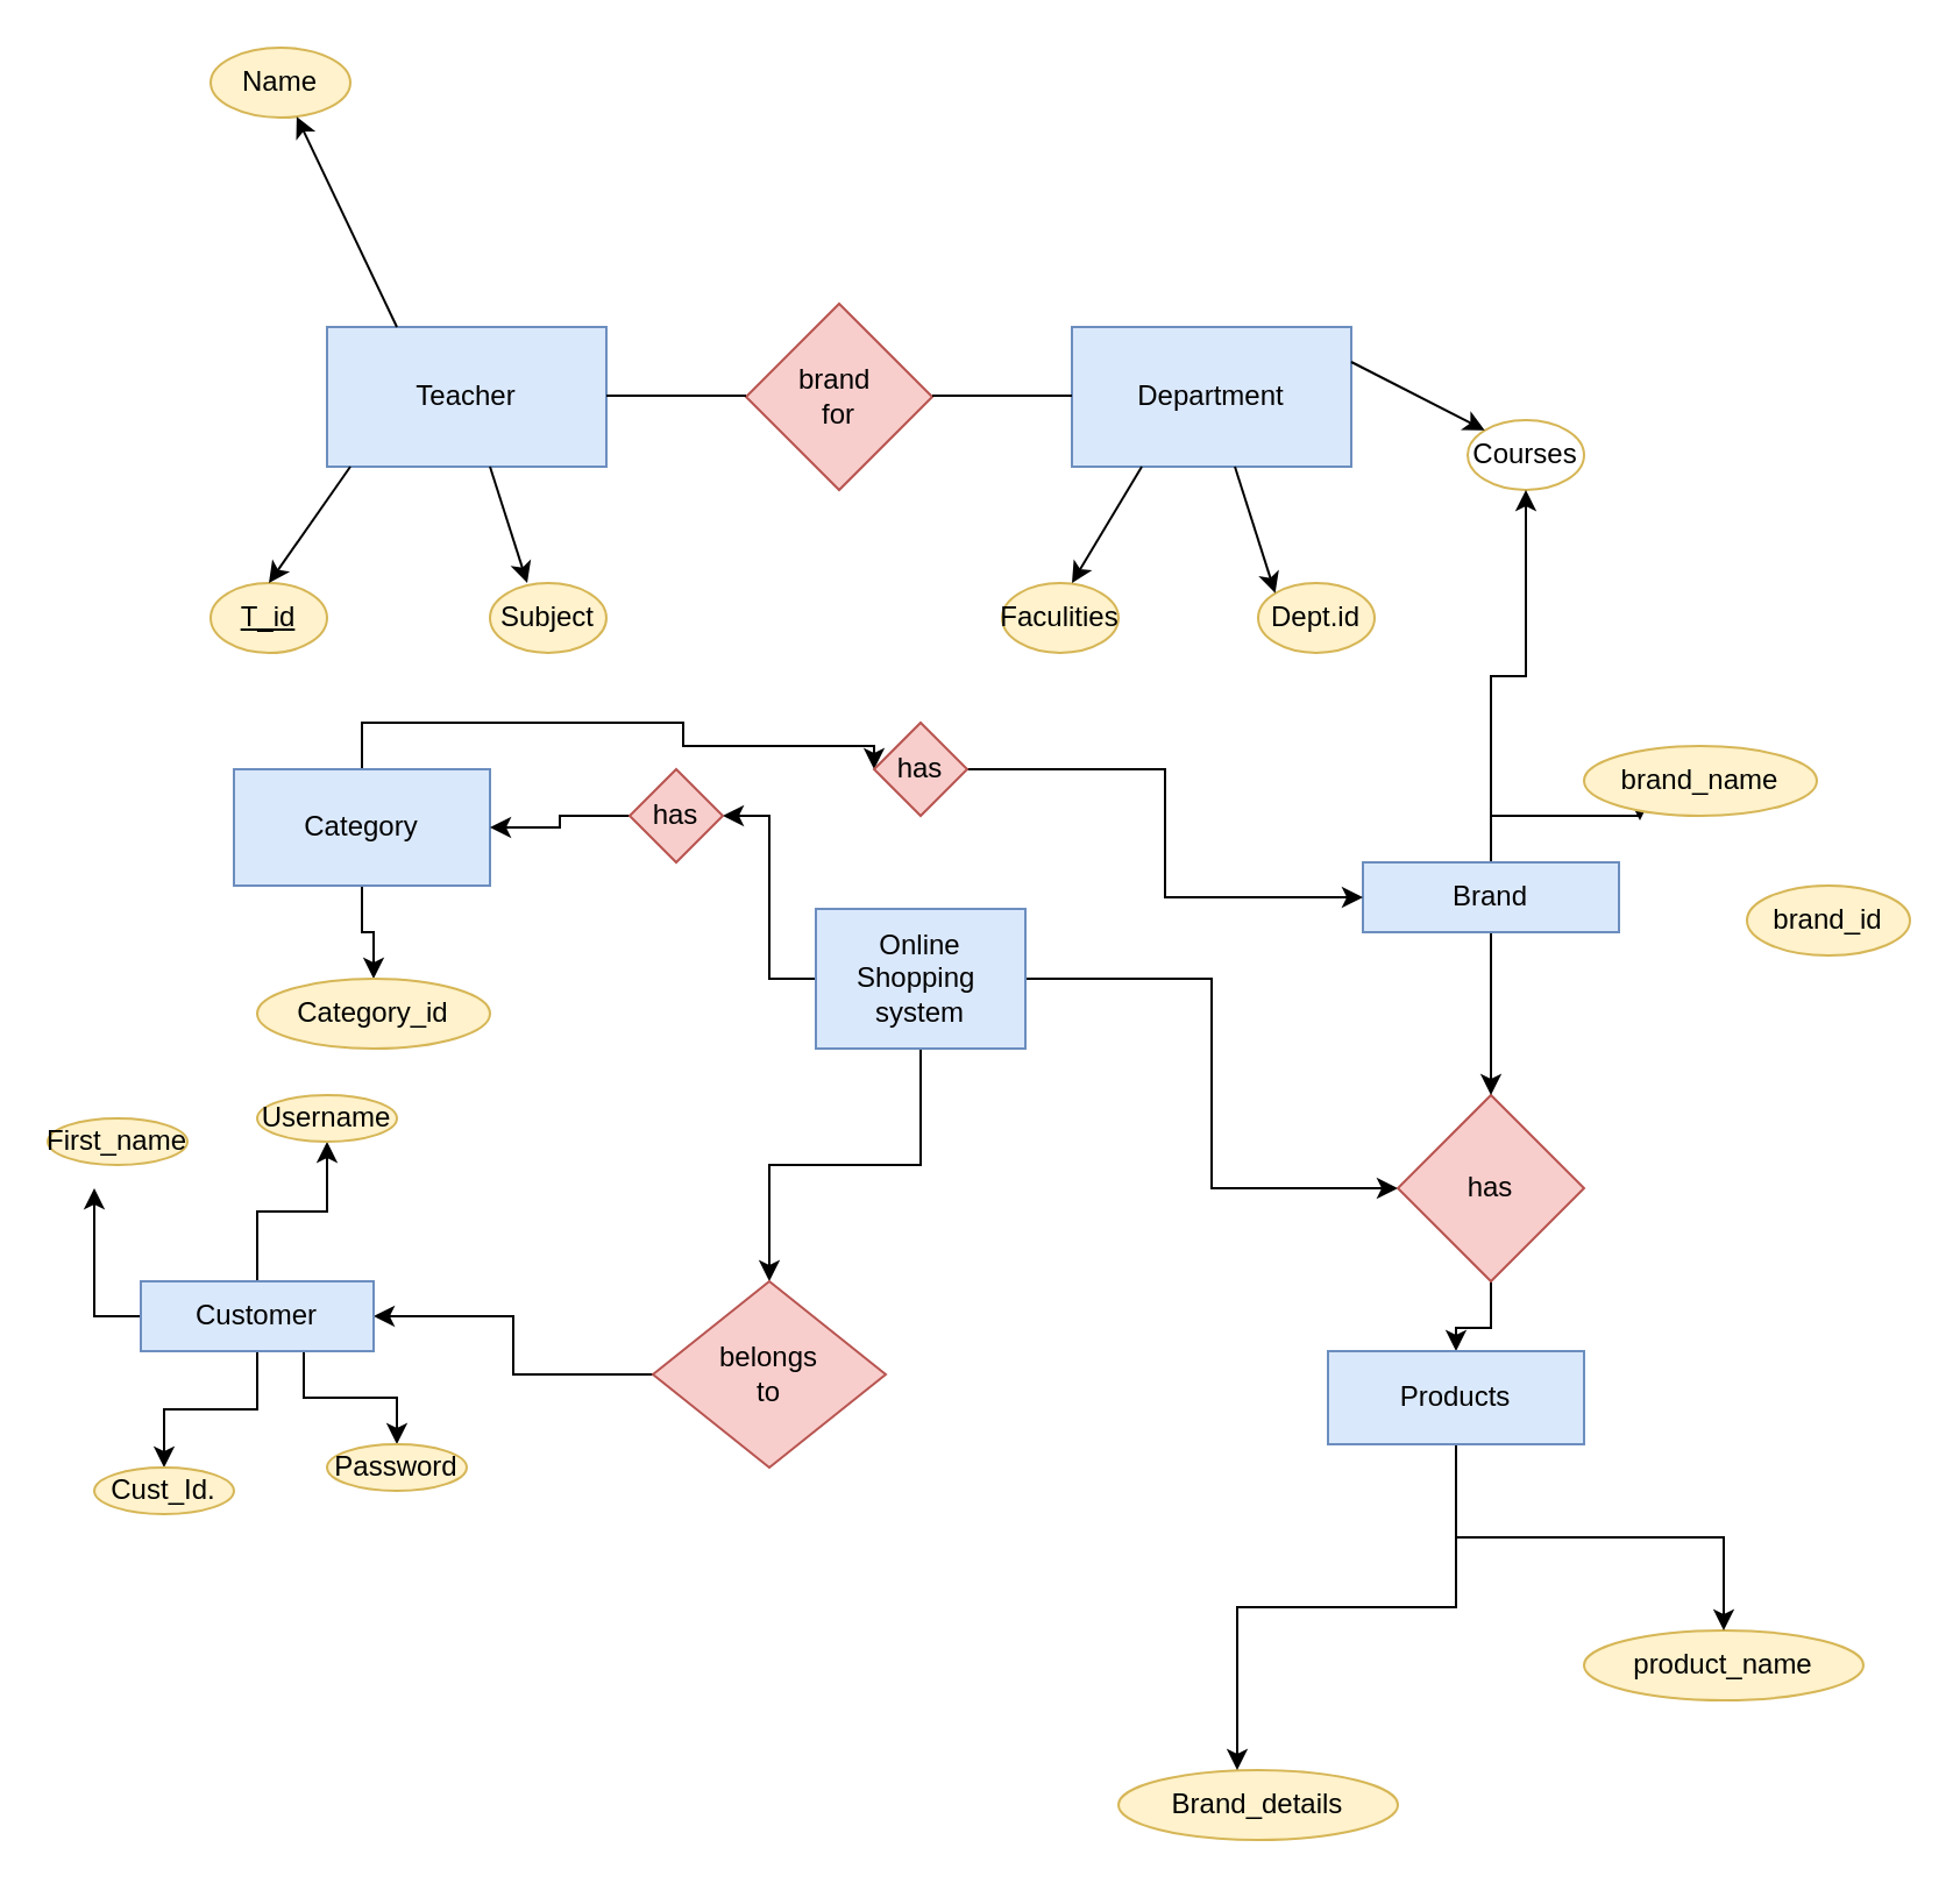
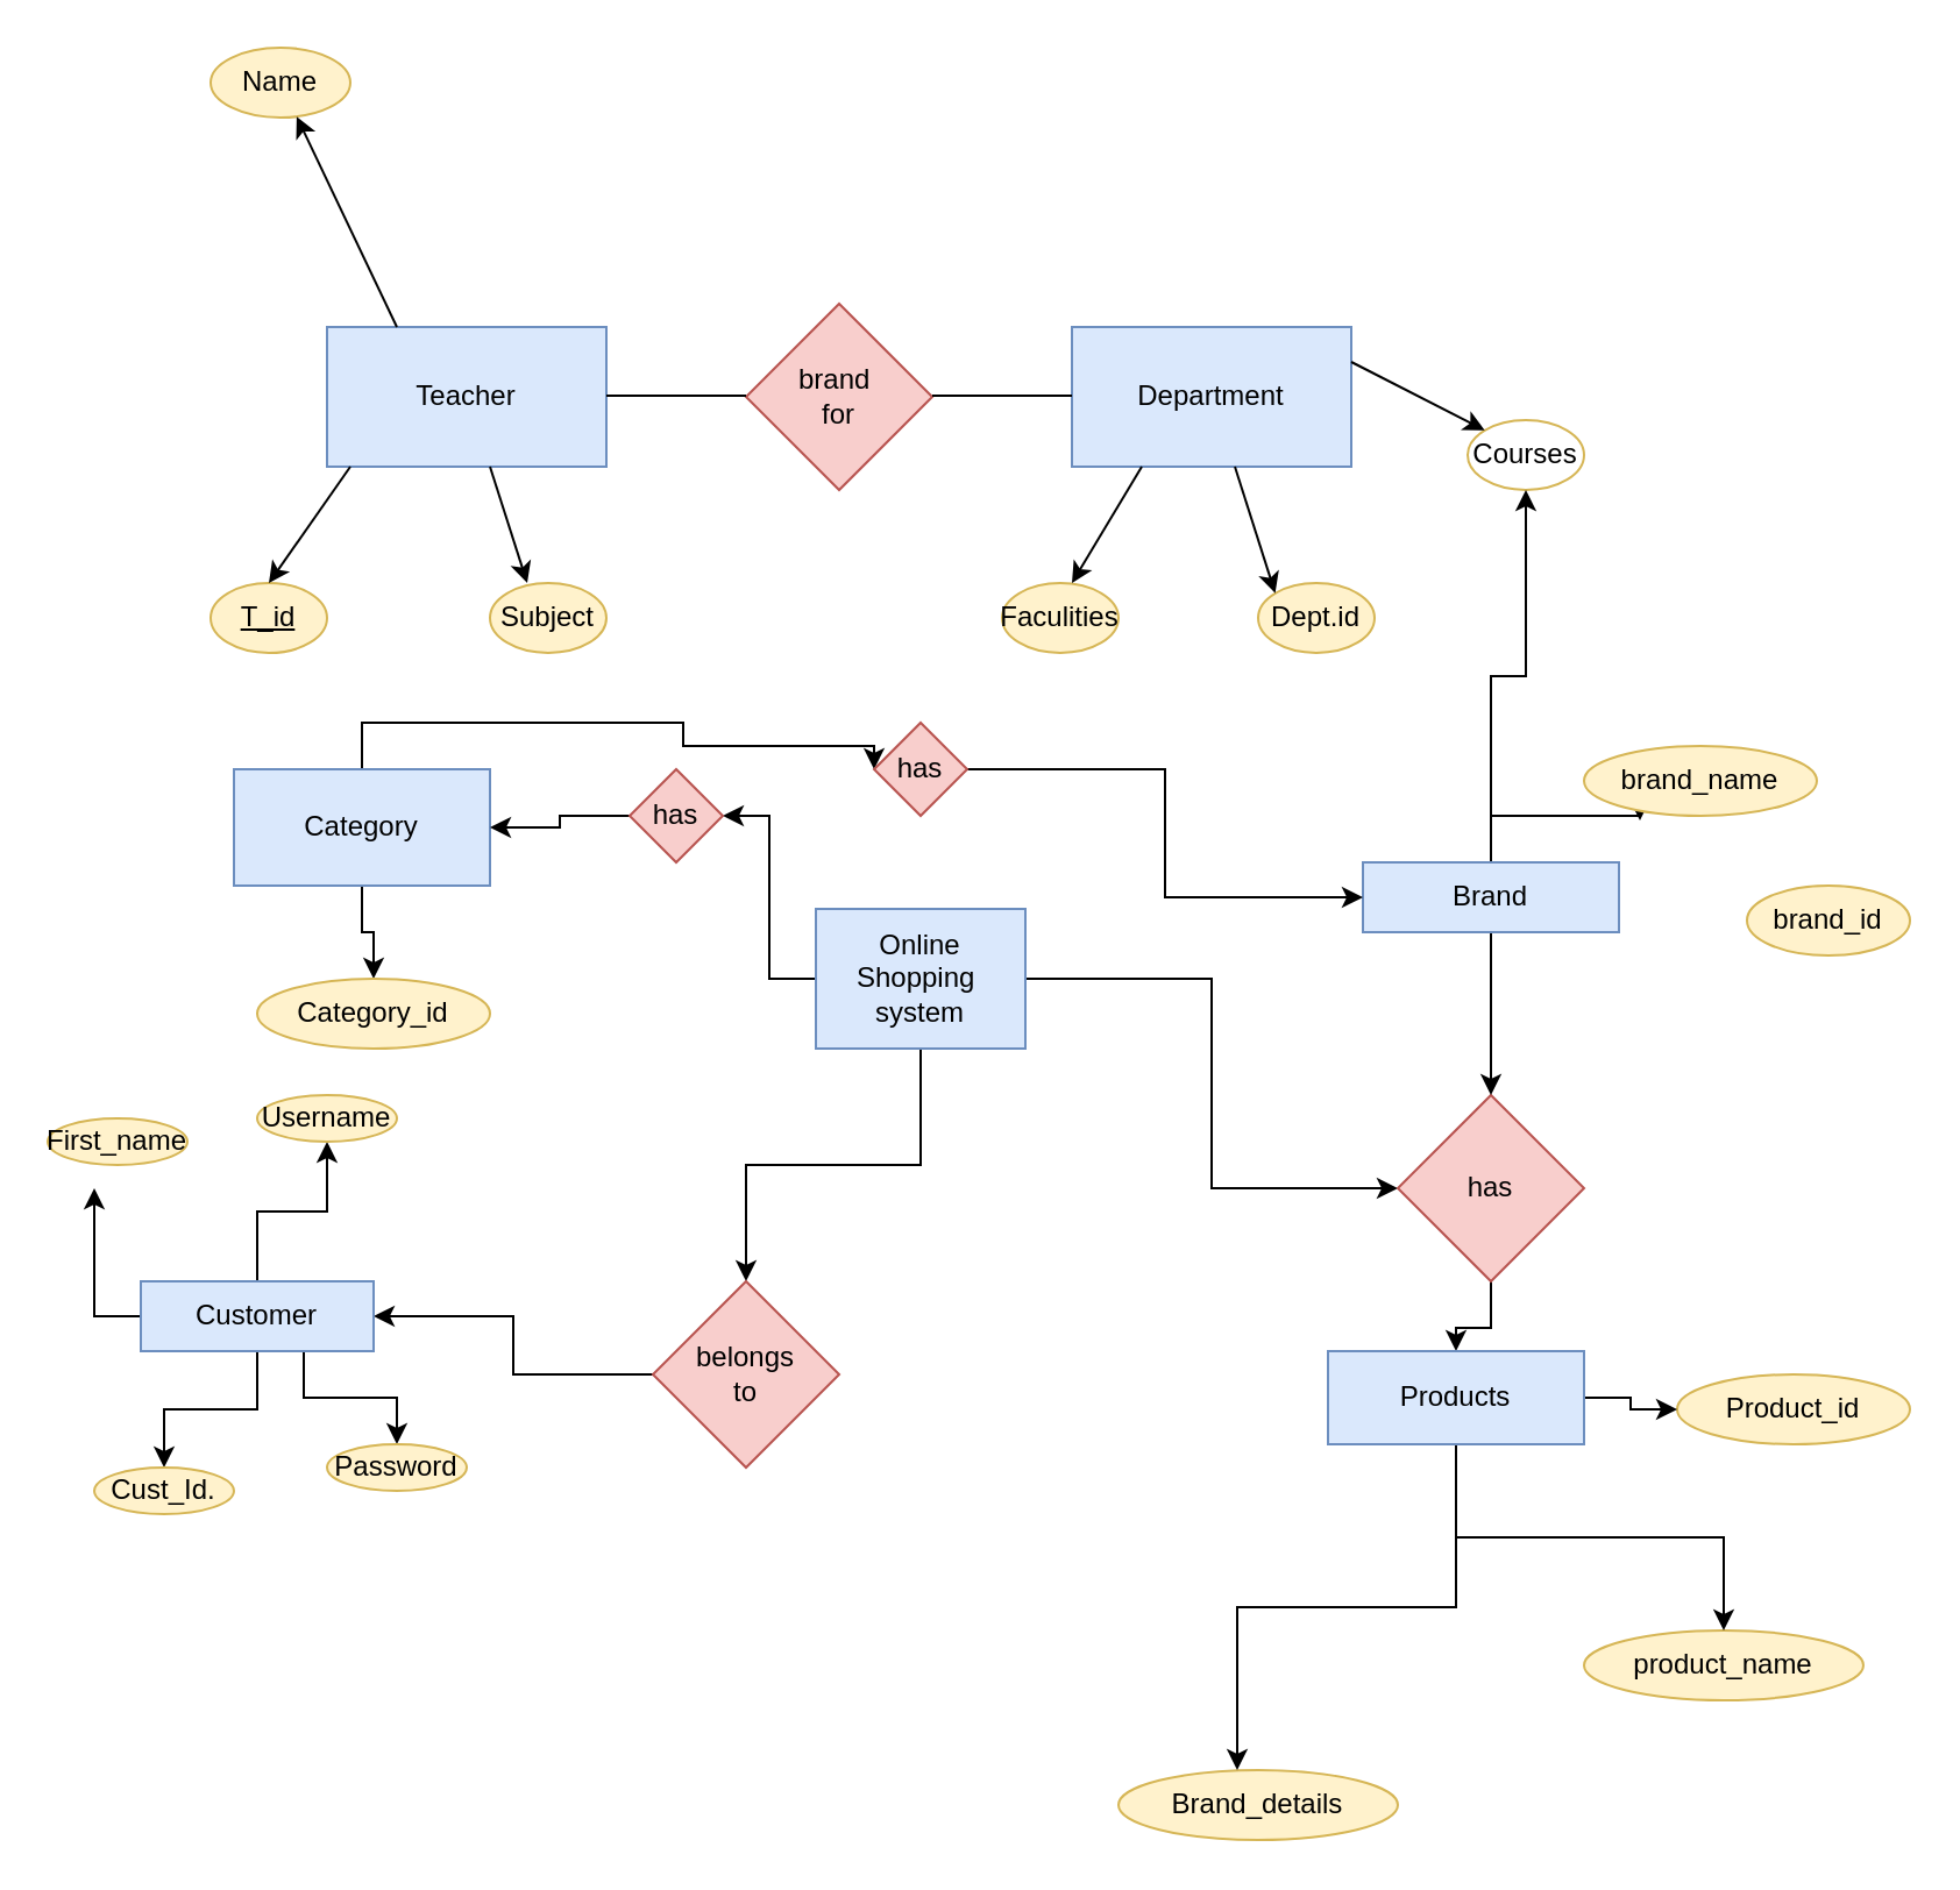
- <mxCell id="23" value="belongs &lt;br&gt;to" style="rhombus;whiteSpace=wrap;html=1;fillColor=#f8cecc;strokeColor=#b85450;" vertex="1" parent="1"><mxGeometry x="280" y="550" width="100" height="80" as="geometry" /></mxCell>
+ <mxCell id="23" value="belongs &lt;br&gt;to" style="rhombus;whiteSpace=wrap;html=1;fillColor=#f8cecc;strokeColor=#b85450;" vertex="1" parent="1"><mxGeometry x="280" y="550" width="80" height="80" as="geometry" /></mxCell>
+ <mxCell id="44" value="" style="edgeStyle=orthogonalEdgeStyle;rounded=0;orthogonalLoop=1;jettySize=auto;html=1;" edge="1" parent="1" source="47" target="41"><mxGeometry relative="1" as="geometry" /></mxCell>
+ <mxCell id="41" value="Product_id" style="ellipse;whiteSpace=wrap;html=1;fillColor=#fff2cc;strokeColor=#d6b656;" vertex="1" parent="1"><mxGeometry x="720" y="590" width="100" height="30" as="geometry" /></mxCell>
